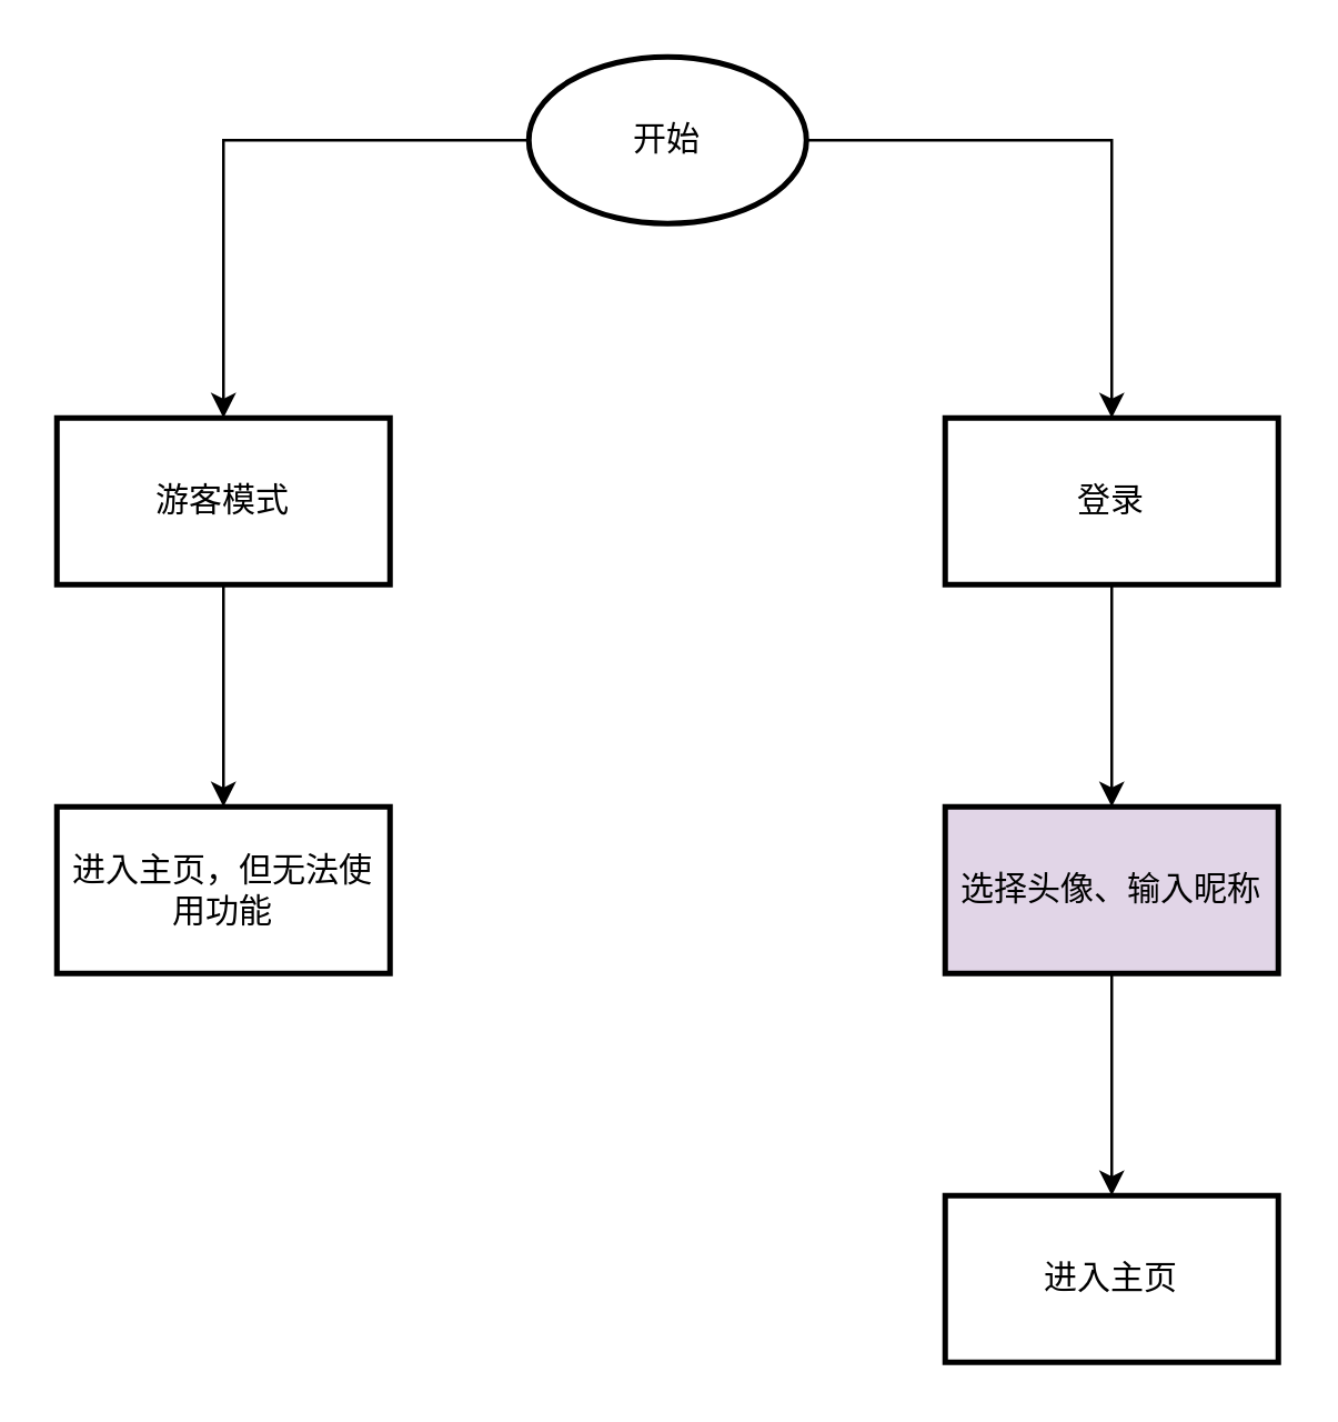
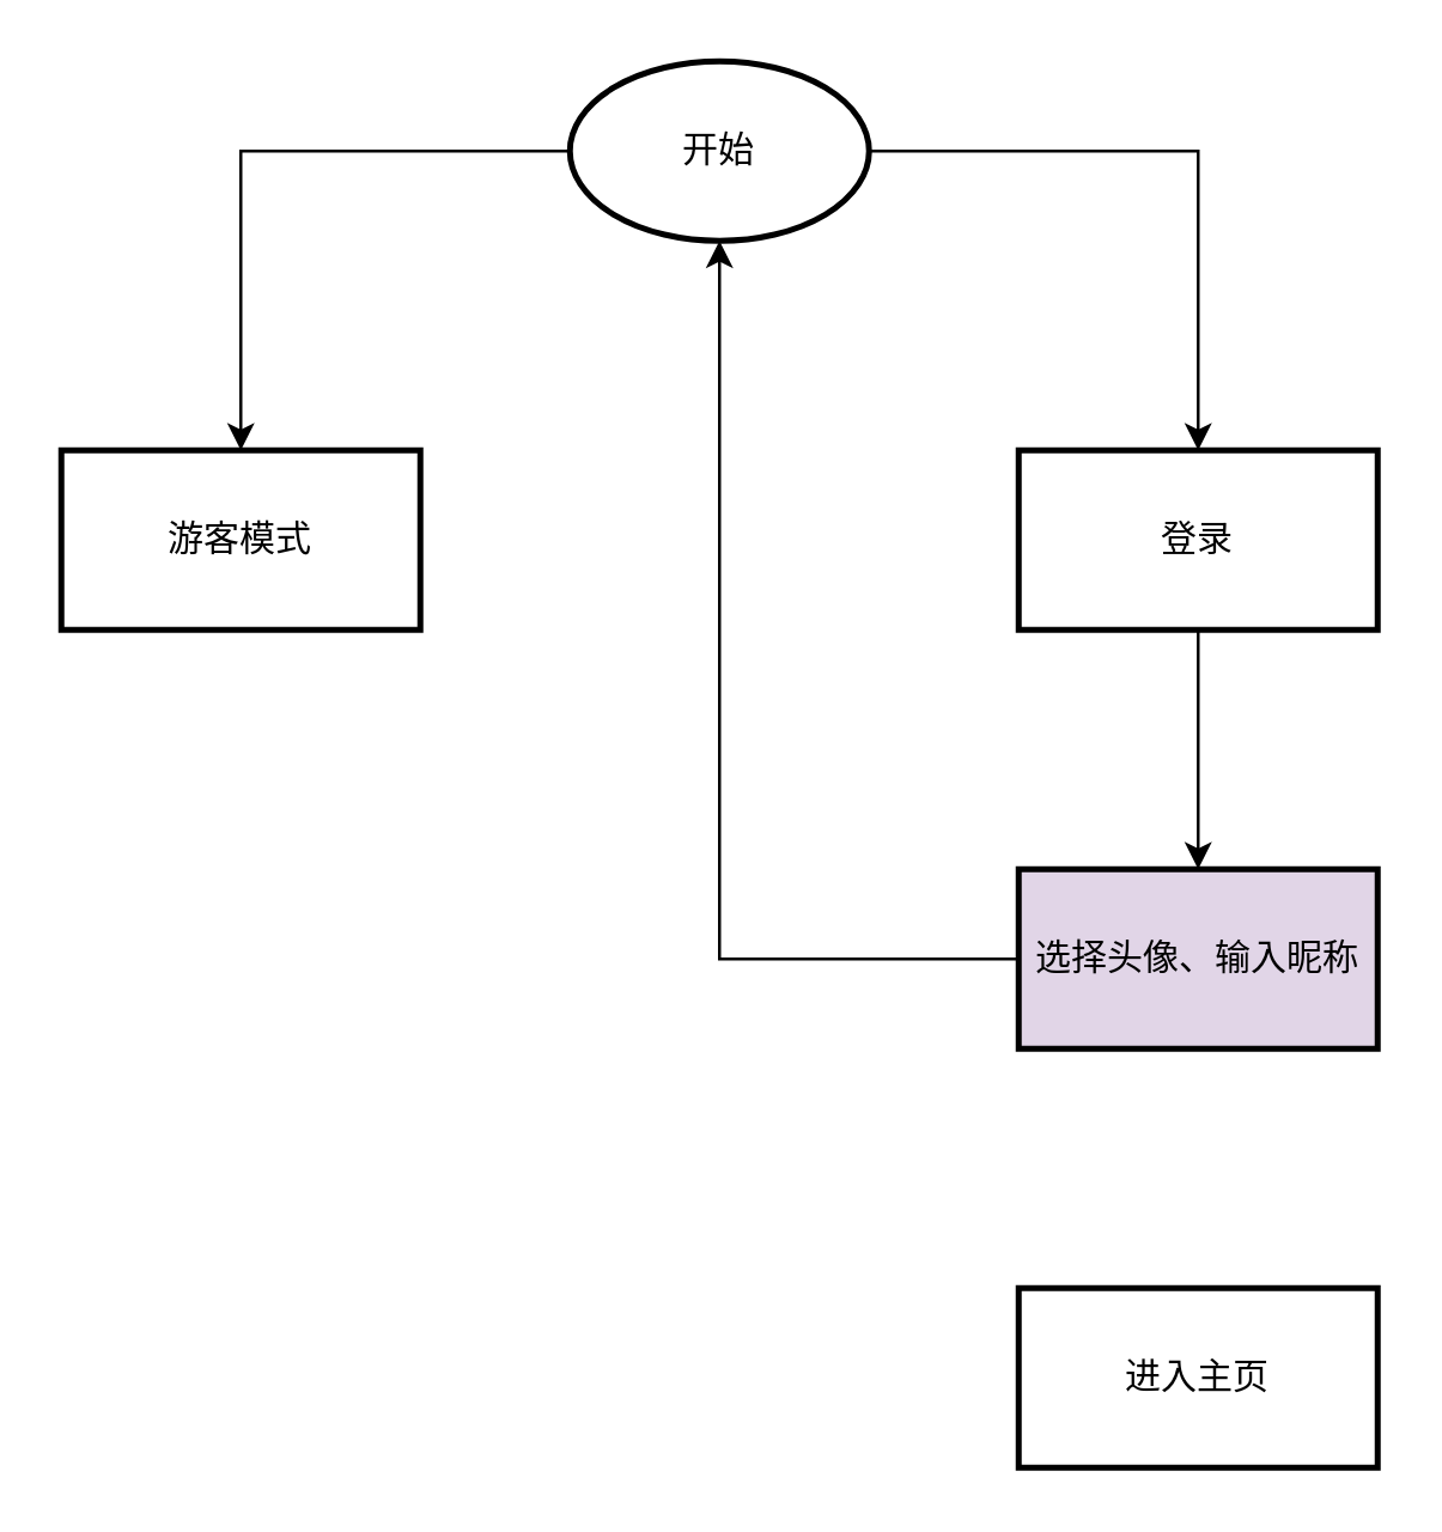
- <mxCell id="5" value="" style="edgeStyle=orthogonalEdgeStyle;rounded=0;orthogonalLoop=1;jettySize=auto;html=1;" edge="1" parent="1" source="6" target="12"><mxGeometry relative="1" as="geometry" /></mxCell>
- <mxCell id="12" value="进入主页，但无法使用功能" style="whiteSpace=wrap;html=1;strokeWidth=2;" vertex="1" parent="1"><mxGeometry x="20" y="290" width="120" height="60" as="geometry" /></mxCell>
- <mxCell id="9" value="" style="edgeStyle=orthogonalEdgeStyle;rounded=0;orthogonalLoop=1;jettySize=auto;html=1;" edge="1" parent="1" source="10" target="11"><mxGeometry relative="1" as="geometry" /></mxCell>
+ <mxCell id="9" value="" style="edgeStyle=orthogonalEdgeStyle;rounded=0;orthogonalLoop=1;jettySize=auto;html=1;" edge="1" parent="1" source="10" target="4"><mxGeometry relative="1" as="geometry" /></mxCell>
